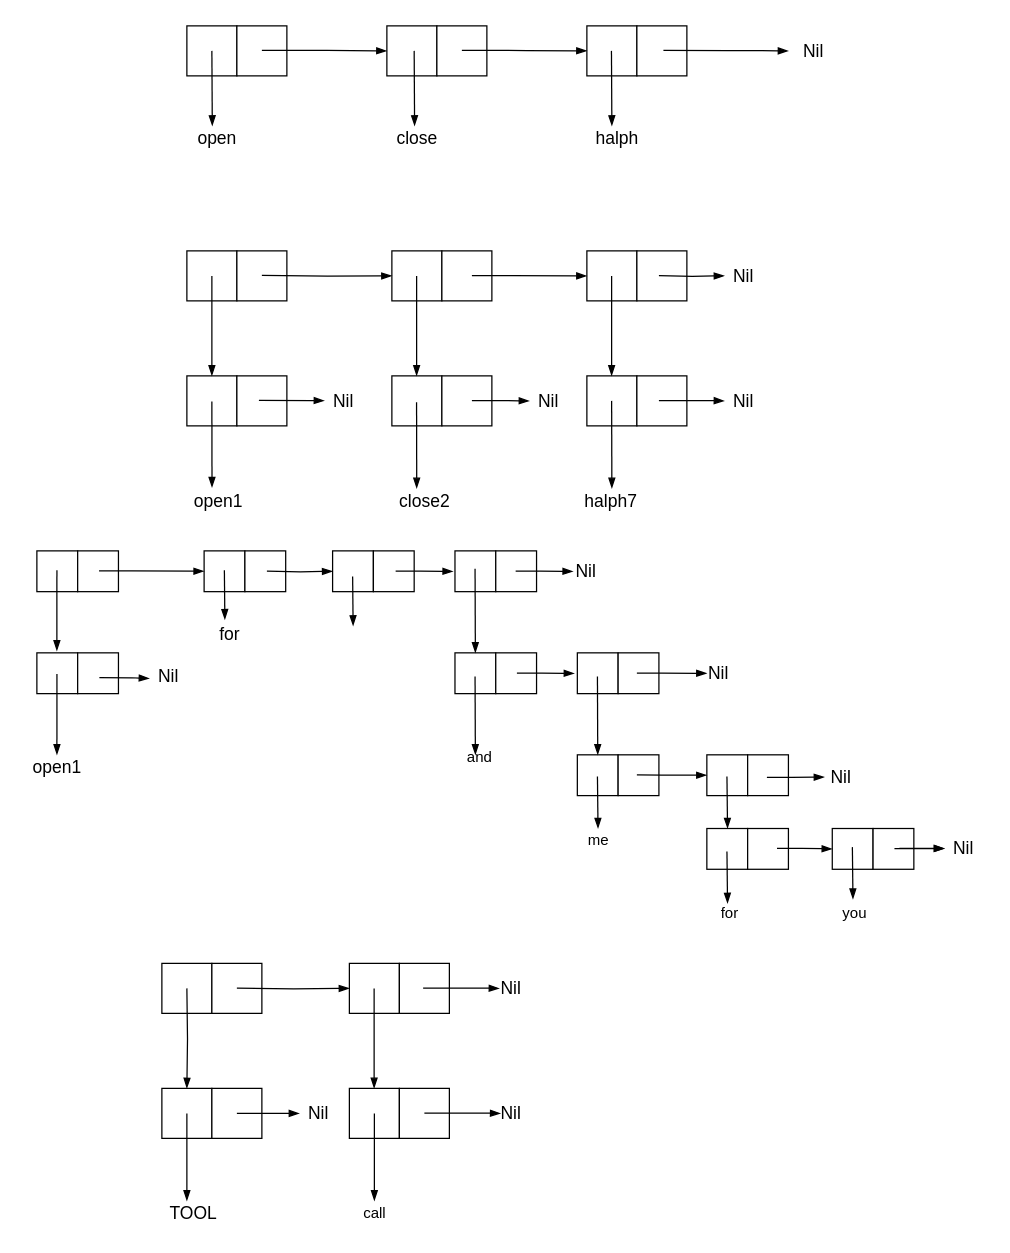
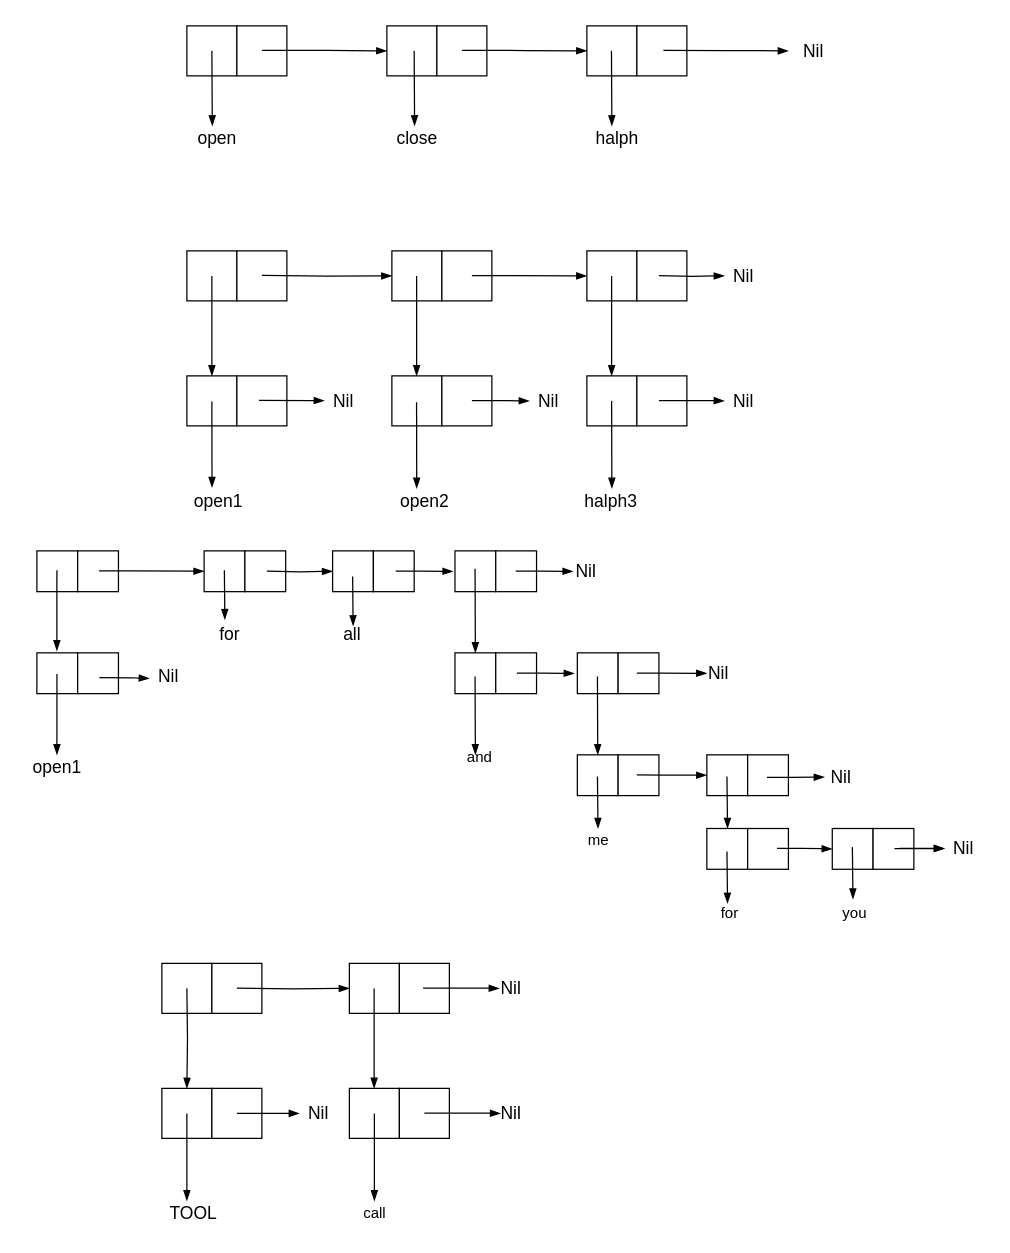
- <mxCell id="27" value="&lt;font style=&quot;font-size: 14px&quot;&gt;close2&lt;/font&gt;" style="text;html=1;align=center;verticalAlign=middle;resizable=0;points=[];autosize=1;strokeColor=none;" parent="1" vertex="1"><mxGeometry x="309" y="390" width="60" height="20" as="geometry" /></mxCell>
+ <mxCell id="27" value="&lt;font style=&quot;font-size: 14px&quot;&gt;open2&lt;/font&gt;" style="text;html=1;align=center;verticalAlign=middle;resizable=0;points=[];autosize=1;strokeColor=none;" parent="1" vertex="1"><mxGeometry x="309" y="390" width="60" height="20" as="geometry" /></mxCell>
- <mxCell id="33" value="&lt;font style=&quot;font-size: 14px&quot;&gt;halph7&lt;/font&gt;" style="text;html=1;align=center;verticalAlign=middle;resizable=0;points=[];autosize=1;strokeColor=none;" parent="1" vertex="1"><mxGeometry x="458" y="390" width="60" height="20" as="geometry" /></mxCell>
+ <mxCell id="33" value="&lt;font style=&quot;font-size: 14px&quot;&gt;halph3&lt;/font&gt;" style="text;html=1;align=center;verticalAlign=middle;resizable=0;points=[];autosize=1;strokeColor=none;" parent="1" vertex="1"><mxGeometry x="458" y="390" width="60" height="20" as="geometry" /></mxCell>
+ <mxCell id="69" value="&lt;font style=&quot;font-size: 14px&quot;&gt;all&lt;/font&gt;" style="text;html=1;align=center;verticalAlign=middle;resizable=0;points=[];autosize=1;strokeColor=none;" parent="1" vertex="1"><mxGeometry x="265.585" y="497.105" width="30" height="20" as="geometry" /></mxCell>
